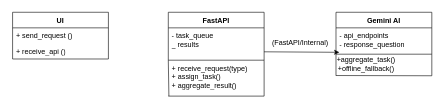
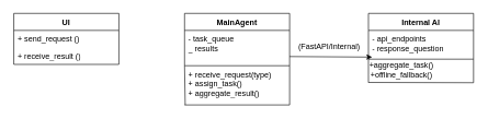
- <mxCell id="2" value="FastAPI" style="swimlane;fontStyle=1;align=center;verticalAlign=top;childLayout=stackLayout;horizontal=1;startSize=26;horizontalStack=0;resizeParent=1;resizeParentMax=0;resizeLast=0;collapsible=1;marginBottom=0;whiteSpace=wrap;html=1;" vertex="1" parent="1"><mxGeometry x="280" y="20" width="160" height="80" as="geometry" /></mxCell>
+ <mxCell id="2" value="MainAgent" style="swimlane;fontStyle=1;align=center;verticalAlign=top;childLayout=stackLayout;horizontal=1;startSize=26;horizontalStack=0;resizeParent=1;resizeParentMax=0;resizeLast=0;collapsible=1;marginBottom=0;whiteSpace=wrap;html=1;" vertex="1" parent="1"><mxGeometry x="280" y="20" width="160" height="80" as="geometry" /></mxCell>
- <mxCell id="11" value="Gemini AI" style="swimlane;fontStyle=1;align=center;verticalAlign=top;childLayout=stackLayout;horizontal=1;startSize=26;horizontalStack=0;resizeParent=1;resizeParentMax=0;resizeLast=0;collapsible=1;marginBottom=0;whiteSpace=wrap;html=1;" vertex="1" parent="1"><mxGeometry x="560" y="20" width="160" height="70" as="geometry" /></mxCell>
+ <mxCell id="11" value="Internal AI" style="swimlane;fontStyle=1;align=center;verticalAlign=top;childLayout=stackLayout;horizontal=1;startSize=26;horizontalStack=0;resizeParent=1;resizeParentMax=0;resizeLast=0;collapsible=1;marginBottom=0;whiteSpace=wrap;html=1;" vertex="1" parent="1"><mxGeometry x="560" y="20" width="160" height="70" as="geometry" /></mxCell>
- <mxCell id="10" value="+ receive_api ()" style="text;strokeColor=none;fillColor=none;align=left;verticalAlign=top;spacingLeft=4;spacingRight=4;overflow=hidden;rotatable=0;points=[[0,0.5],[1,0.5]];portConstraint=eastwest;whiteSpace=wrap;html=1;" vertex="1" parent="8"><mxGeometry y="52" width="160" height="26" as="geometry" /></mxCell>
+ <mxCell id="10" value="+ receive_result ()" style="text;strokeColor=none;fillColor=none;align=left;verticalAlign=top;spacingLeft=4;spacingRight=4;overflow=hidden;rotatable=0;points=[[0,0.5],[1,0.5]];portConstraint=eastwest;whiteSpace=wrap;html=1;" vertex="1" parent="8"><mxGeometry y="52" width="160" height="26" as="geometry" /></mxCell>
